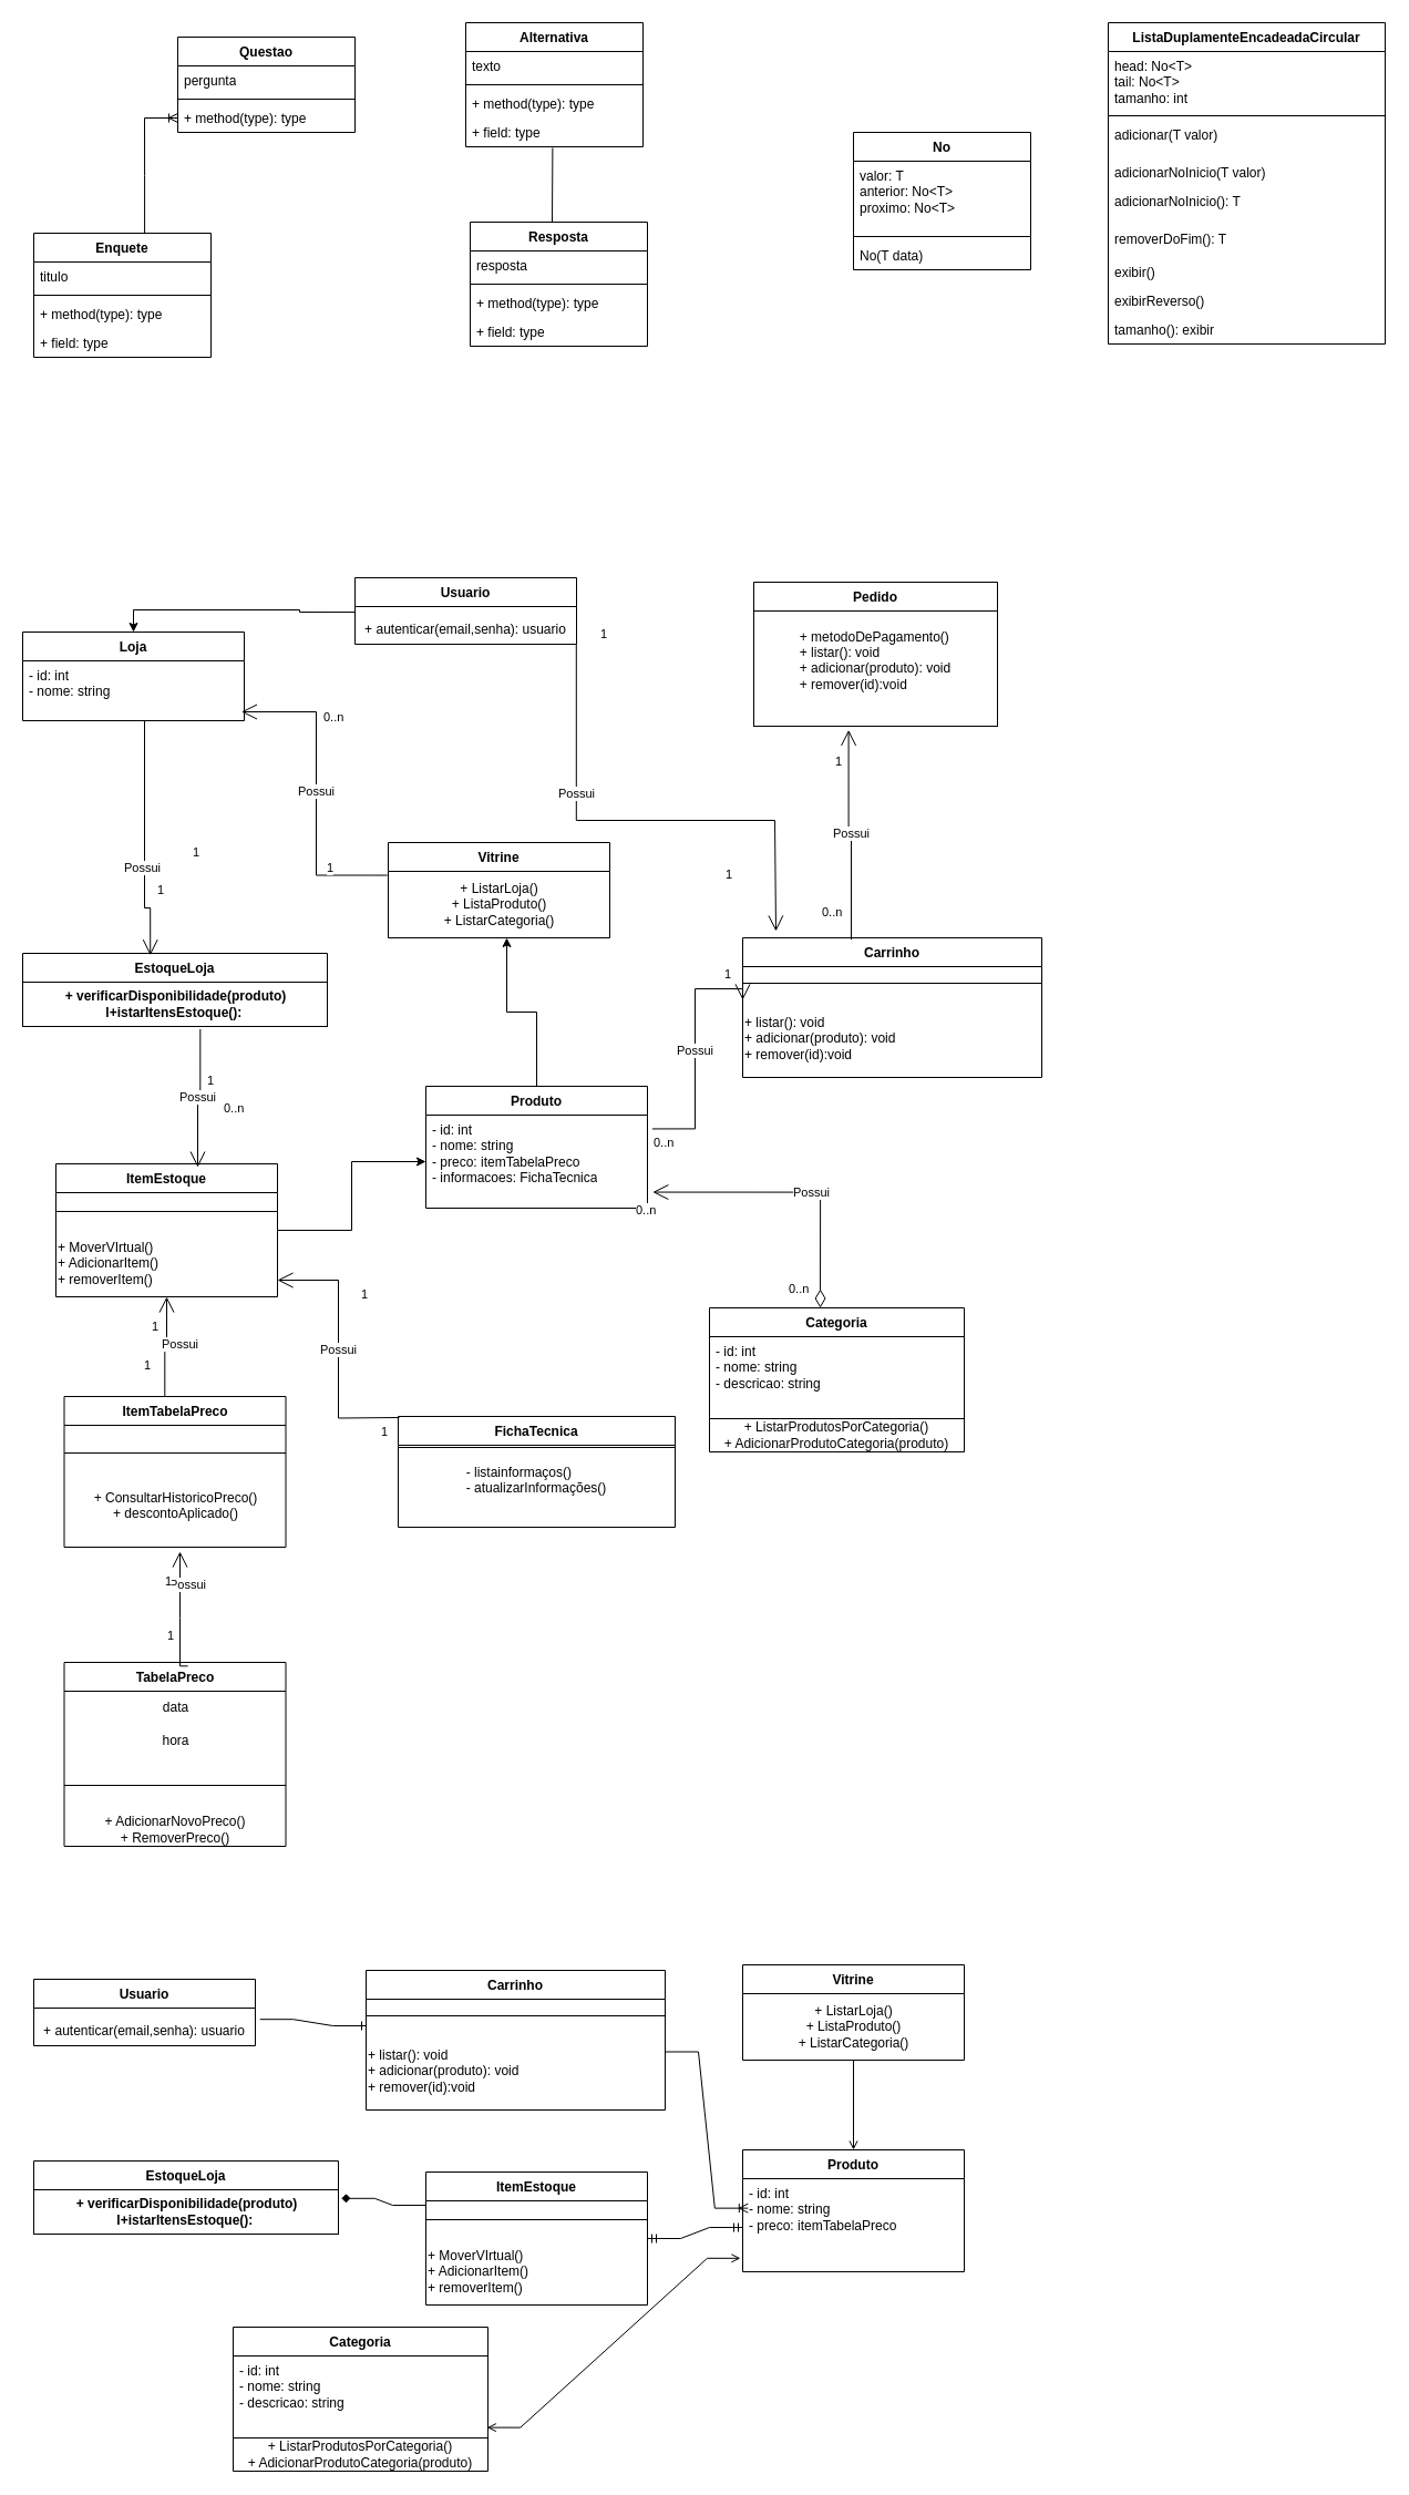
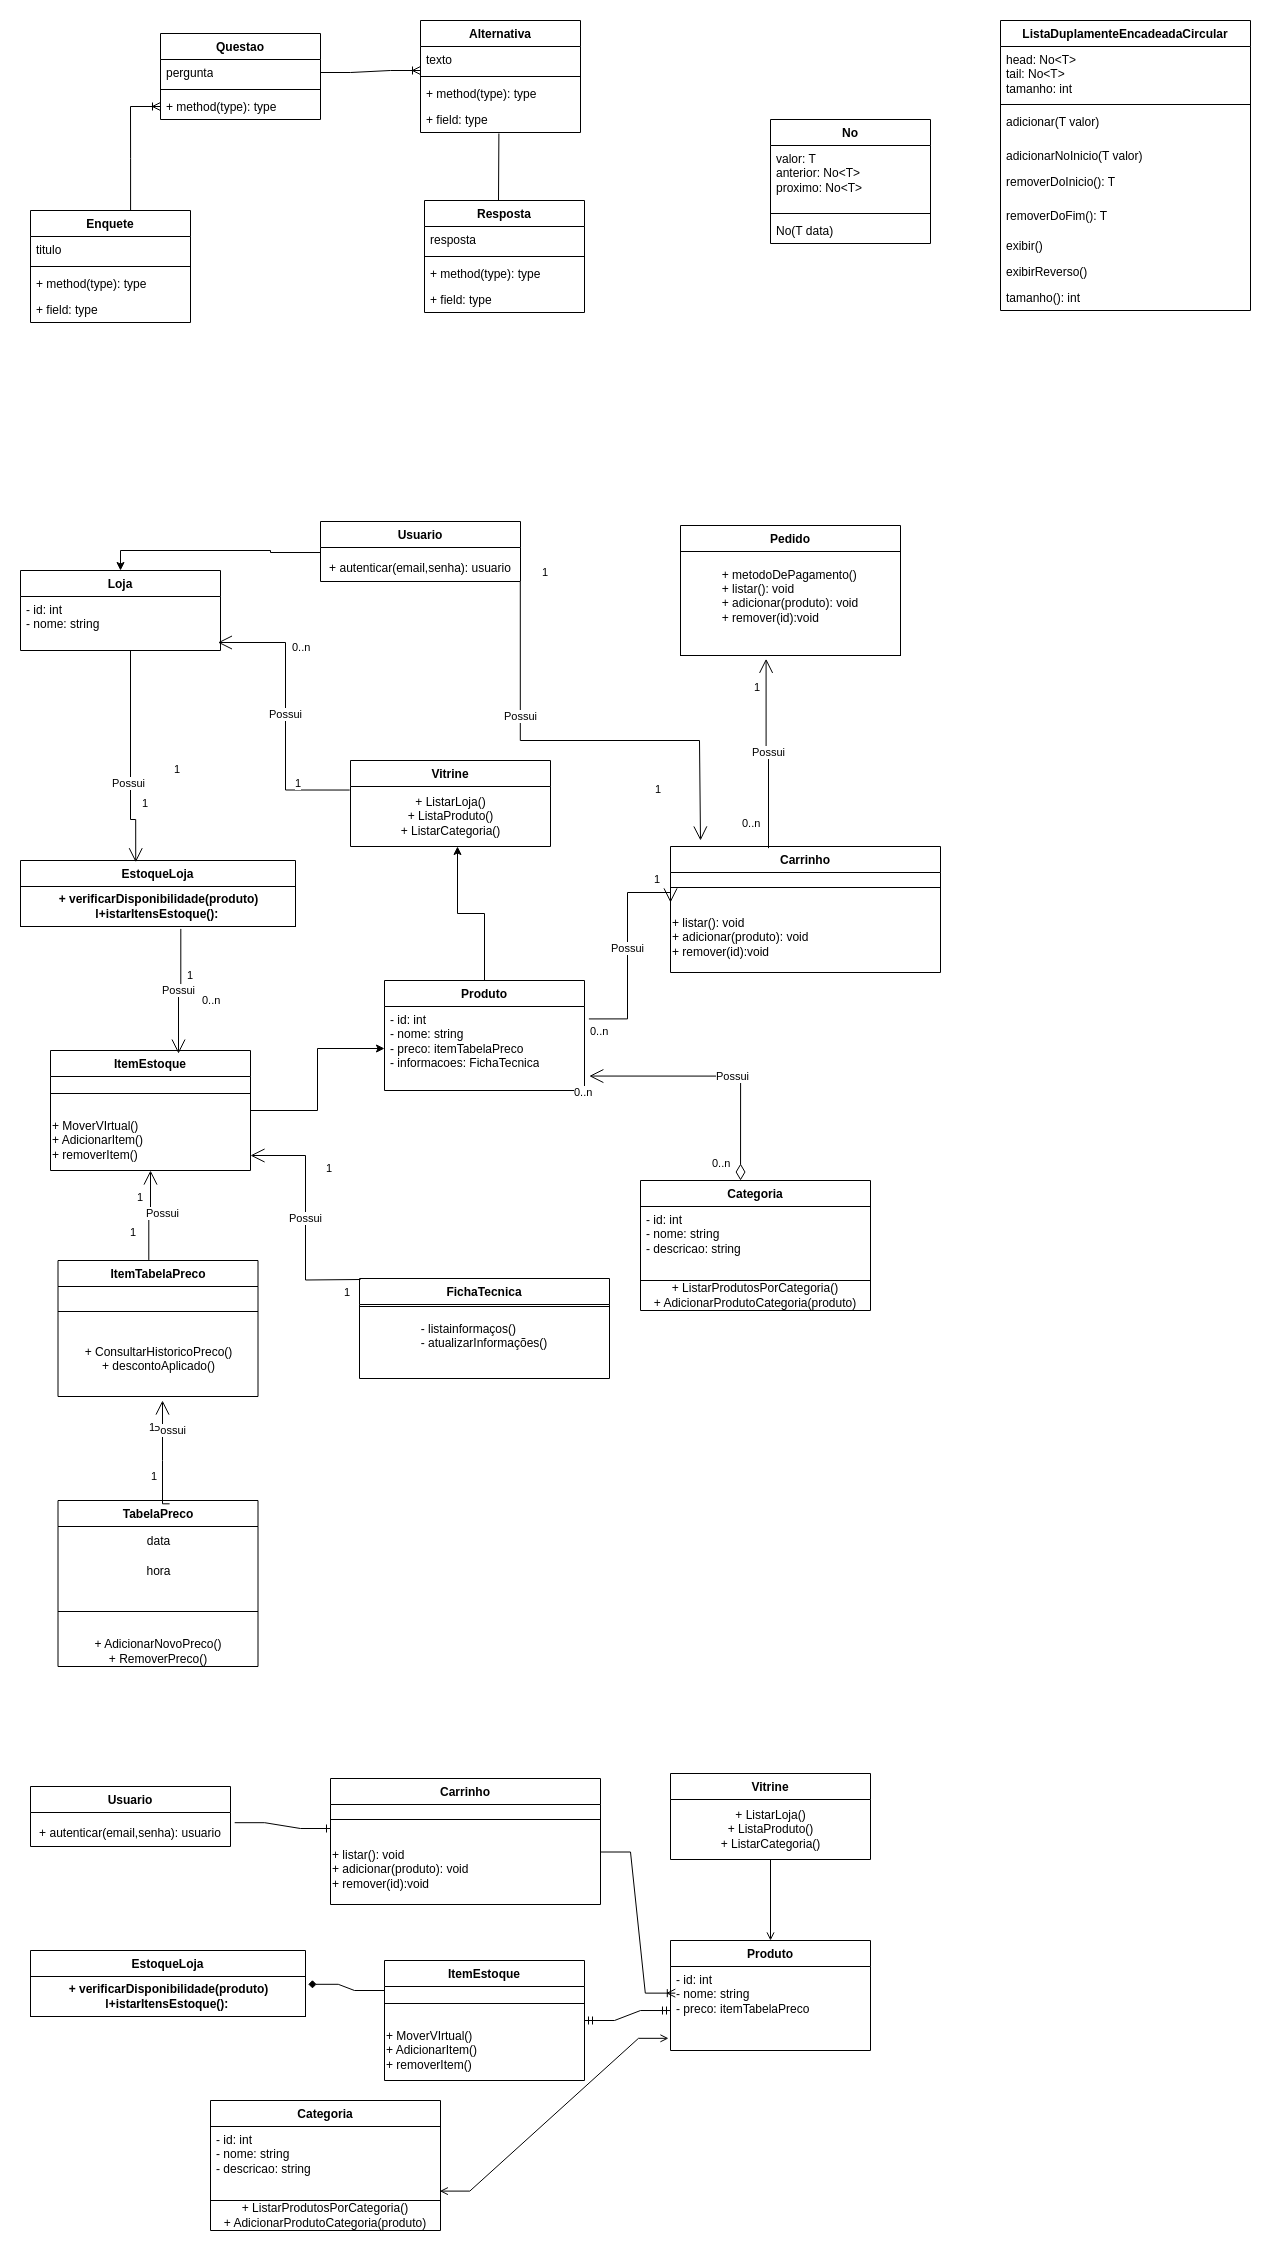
+ <mxCell id="22" value="" style="edgeStyle=entityRelationEdgeStyle;fontSize=12;html=1;endArrow=ERoneToMany;rounded=0;exitX=1;exitY=0.5;exitDx=0;exitDy=0;entryX=0;entryY=0.923;entryDx=0;entryDy=0;entryPerimeter=0;" parent="1" source="3" target="12" edge="1"><mxGeometry width="100" height="100" relative="1" as="geometry"><mxPoint x="330" y="72" as="sourcePoint" /><mxPoint x="616" y="150" as="targetPoint" /><Array as="points"><mxPoint x="690" y="211" /></Array></mxGeometry></mxCell>
- <mxCell id="119" value="adicionarNoInicio(): T" style="text;strokeColor=none;fillColor=none;align=left;verticalAlign=top;spacingLeft=4;spacingRight=4;overflow=hidden;rotatable=0;points=[[0,0.5],[1,0.5]];portConstraint=eastwest;whiteSpace=wrap;html=1;" parent="114" vertex="1"><mxGeometry y="148" width="250" height="34" as="geometry" /></mxCell>
+ <mxCell id="119" value="removerDoInicio(): T" style="text;strokeColor=none;fillColor=none;align=left;verticalAlign=top;spacingLeft=4;spacingRight=4;overflow=hidden;rotatable=0;points=[[0,0.5],[1,0.5]];portConstraint=eastwest;whiteSpace=wrap;html=1;" parent="114" vertex="1"><mxGeometry y="148" width="250" height="34" as="geometry" /></mxCell>
- <mxCell id="123" value="tamanho(): exibir" style="text;strokeColor=none;fillColor=none;align=left;verticalAlign=top;spacingLeft=4;spacingRight=4;overflow=hidden;rotatable=0;points=[[0,0.5],[1,0.5]];portConstraint=eastwest;whiteSpace=wrap;html=1;" parent="114" vertex="1"><mxGeometry y="264" width="250" height="26" as="geometry" /></mxCell>
+ <mxCell id="123" value="tamanho(): int" style="text;strokeColor=none;fillColor=none;align=left;verticalAlign=top;spacingLeft=4;spacingRight=4;overflow=hidden;rotatable=0;points=[[0,0.5],[1,0.5]];portConstraint=eastwest;whiteSpace=wrap;html=1;" parent="114" vertex="1"><mxGeometry y="264" width="250" height="26" as="geometry" /></mxCell>
